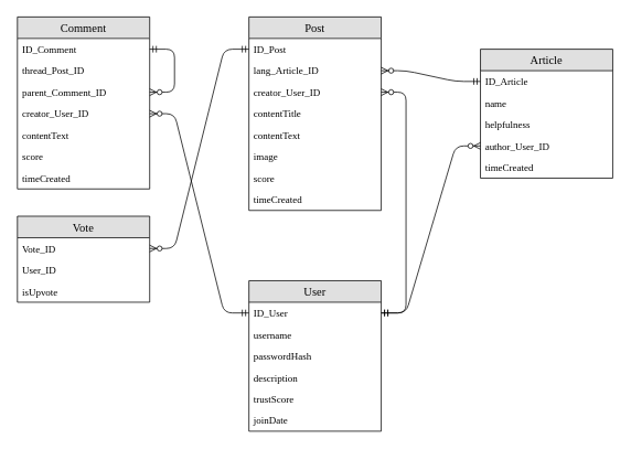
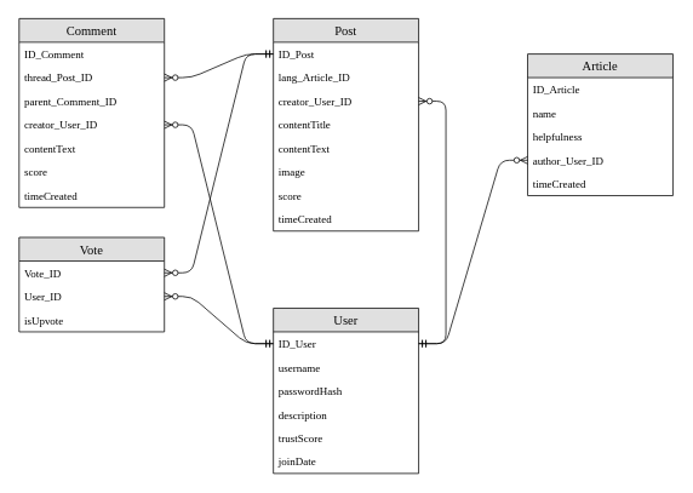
+ <mxCell id="33" value="" style="edgeStyle=entityRelationEdgeStyle;fontSize=12;html=1;endArrow=ERzeroToMany;startArrow=ERmandOne;fontFamily=Verdana;" parent="1" source="12" target="4" edge="1"><mxGeometry width="100" height="100" relative="1" as="geometry"><mxPoint x="20" y="640" as="sourcePoint" /><mxPoint x="190" y="160" as="targetPoint" /></mxGeometry></mxCell>
- <mxCell id="10" value="" style="edgeStyle=entityRelationEdgeStyle;fontSize=12;html=1;endArrow=ERzeroToMany;startArrow=ERmandOne;fontFamily=Verdana;" parent="2" source="3" target="5" edge="1"><mxGeometry width="100" height="100" relative="1" as="geometry"><mxPoint y="620" as="sourcePoint" /><mxPoint x="100" y="520" as="targetPoint" /></mxGeometry></mxCell>
- <mxCell id="35" value="" style="edgeStyle=entityRelationEdgeStyle;fontSize=12;html=1;endArrow=ERzeroToMany;startArrow=ERmandOne;fontFamily=Verdana;" parent="1" source="28" target="13" edge="1"><mxGeometry width="100" height="100" relative="1" as="geometry"><mxPoint x="580" y="59" as="sourcePoint" /><mxPoint x="120" y="540" as="targetPoint" /></mxGeometry></mxCell>
+ <mxCell id="42" value="" style="edgeStyle=entityRelationEdgeStyle;fontSize=12;html=1;endArrow=ERzeroToMany;startArrow=ERmandOne;fontFamily=Verdana;" edge="1" parent="1" source="21" target="40"><mxGeometry width="100" height="100" relative="1" as="geometry"><mxPoint x="310" y="388" as="sourcePoint" /><mxPoint x="190" y="147" as="targetPoint" /></mxGeometry></mxCell>
